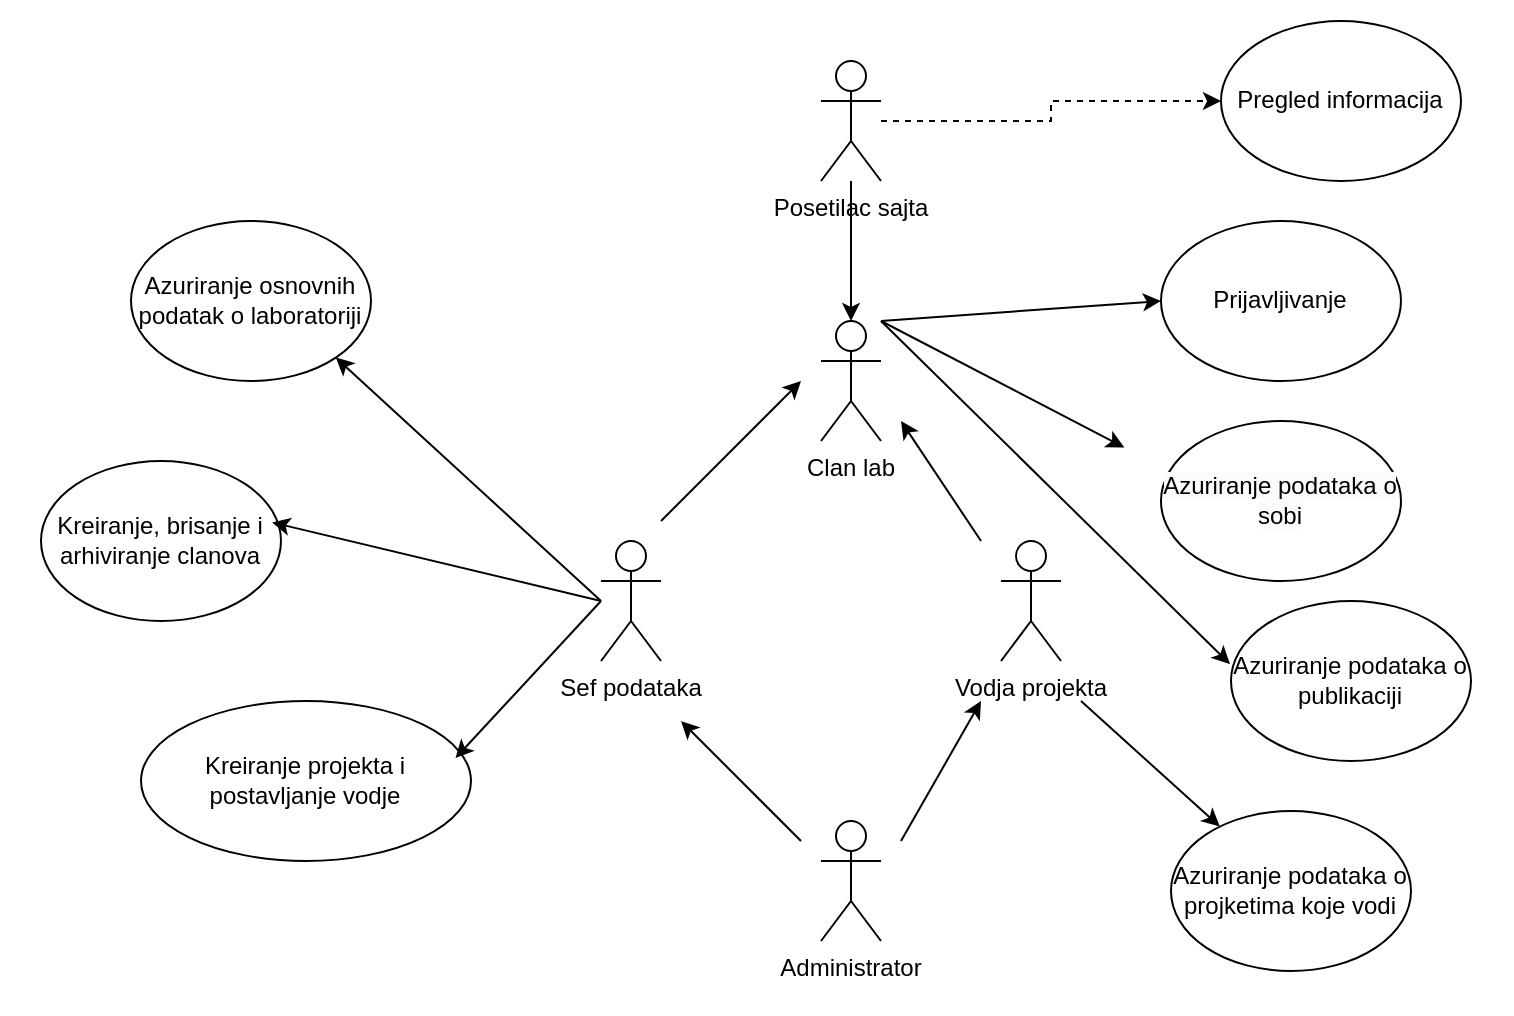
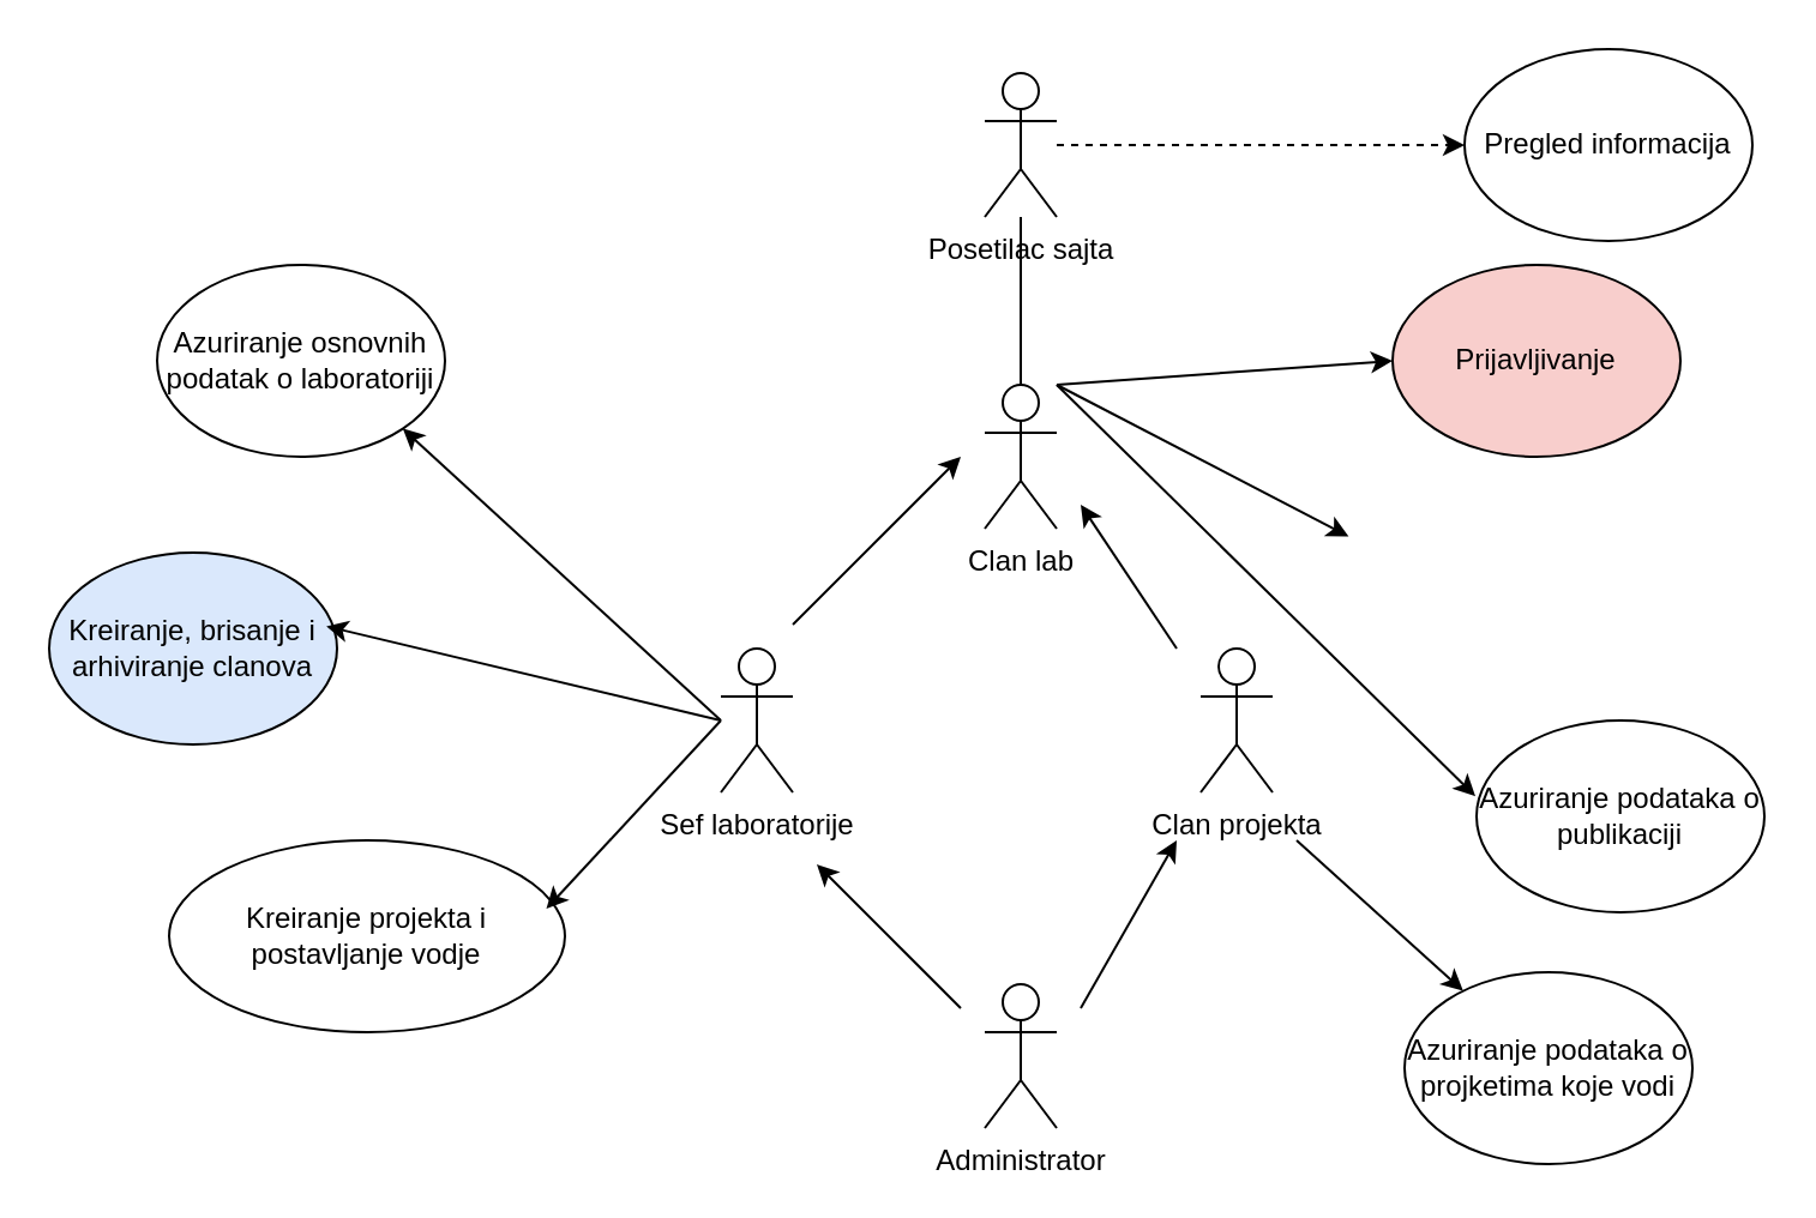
- <mxCell id="2" value="&lt;div&gt;Pregled informacija&lt;/div&gt;" style="ellipse;whiteSpace=wrap;html=1;" vertex="1" parent="1"><mxGeometry x="610" y="10" width="120" height="80" as="geometry" /></mxCell>
+ <mxCell id="2" value="&lt;div&gt;Pregled informacija&lt;/div&gt;" style="ellipse;whiteSpace=wrap;html=1;" vertex="1" parent="1"><mxGeometry x="610" y="20" width="120" height="80" as="geometry" /></mxCell>
- <mxCell id="10" value="Prijavljivanje" style="ellipse;whiteSpace=wrap;html=1;" vertex="1" parent="1"><mxGeometry x="580" y="110" width="120" height="80" as="geometry" /></mxCell>
+ <mxCell id="10" value="Prijavljivanje" style="ellipse;whiteSpace=wrap;html=1;fillColor=#f8cecc;" vertex="1" parent="1"><mxGeometry x="580" y="110" width="120" height="80" as="geometry" /></mxCell>
- <mxCell id="6" style="edgeStyle=orthogonalEdgeStyle;rounded=0;orthogonalLoop=1;jettySize=auto;html=1;entryX=0.5;entryY=0;entryDx=0;entryDy=0;entryPerimeter=0;" edge="1" parent="1" source="4" target="5"><mxGeometry relative="1" as="geometry" /></mxCell>
+ <mxCell id="6" style="edgeStyle=orthogonalEdgeStyle;rounded=0;orthogonalLoop=1;jettySize=auto;html=1;entryX=0.5;entryY=0;entryDx=0;entryDy=0;entryPerimeter=0;endArrow=none;" edge="1" parent="1" source="4" target="5"><mxGeometry relative="1" as="geometry" /></mxCell>
- <mxCell id="11" value="&lt;br&gt;&lt;span style=&quot;color: rgb(0, 0, 0); font-family: Helvetica; font-size: 12px; font-style: normal; font-variant-ligatures: normal; font-variant-caps: normal; font-weight: 400; letter-spacing: normal; orphans: 2; text-align: center; text-indent: 0px; text-transform: none; widows: 2; word-spacing: 0px; -webkit-text-stroke-width: 0px; white-space: normal; background-color: rgb(251, 251, 251); text-decoration-thickness: initial; text-decoration-style: initial; text-decoration-color: initial; display: inline !important; float: none;&quot;&gt;Azuriranje podataka o sobi&lt;/span&gt;&lt;div&gt;&lt;br/&gt;&lt;/div&gt;" style="ellipse;whiteSpace=wrap;html=1;" vertex="1" parent="1"><mxGeometry x="580" y="210" width="120" height="80" as="geometry" /></mxCell>
- <mxCell id="8" value="Kreiranje, brisanje i arhiviranje clanova" style="ellipse;whiteSpace=wrap;html=1;" vertex="1" parent="1"><mxGeometry x="20" y="230" width="120" height="80" as="geometry" /></mxCell>
+ <mxCell id="8" value="Kreiranje, brisanje i arhiviranje clanova" style="ellipse;whiteSpace=wrap;html=1;fillColor=#dae8fc;" vertex="1" parent="1"><mxGeometry x="20" y="230" width="120" height="80" as="geometry" /></mxCell>
- <mxCell id="14" value="&lt;div&gt;Sef podataka&lt;/div&gt;" style="shape=umlActor;verticalLabelPosition=bottom;verticalAlign=top;html=1;outlineConnect=0;" vertex="1" parent="1"><mxGeometry x="300" y="270" width="30" height="60" as="geometry" /></mxCell>
+ <mxCell id="14" value="&lt;div&gt;Sef laboratorije&lt;/div&gt;" style="shape=umlActor;verticalLabelPosition=bottom;verticalAlign=top;html=1;outlineConnect=0;" vertex="1" parent="1"><mxGeometry x="300" y="270" width="30" height="60" as="geometry" /></mxCell>
- <mxCell id="16" value="&lt;div&gt;Vodja projekta&lt;/div&gt;&lt;div&gt;&lt;br&gt;&lt;/div&gt;" style="shape=umlActor;verticalLabelPosition=bottom;verticalAlign=top;html=1;outlineConnect=0;" vertex="1" parent="1"><mxGeometry x="500" y="270" width="30" height="60" as="geometry" /></mxCell>
+ <mxCell id="16" value="&lt;div&gt;Clan projekta&lt;/div&gt;&lt;div&gt;&lt;br&gt;&lt;/div&gt;" style="shape=umlActor;verticalLabelPosition=bottom;verticalAlign=top;html=1;outlineConnect=0;" vertex="1" parent="1"><mxGeometry x="500" y="270" width="30" height="60" as="geometry" /></mxCell>
